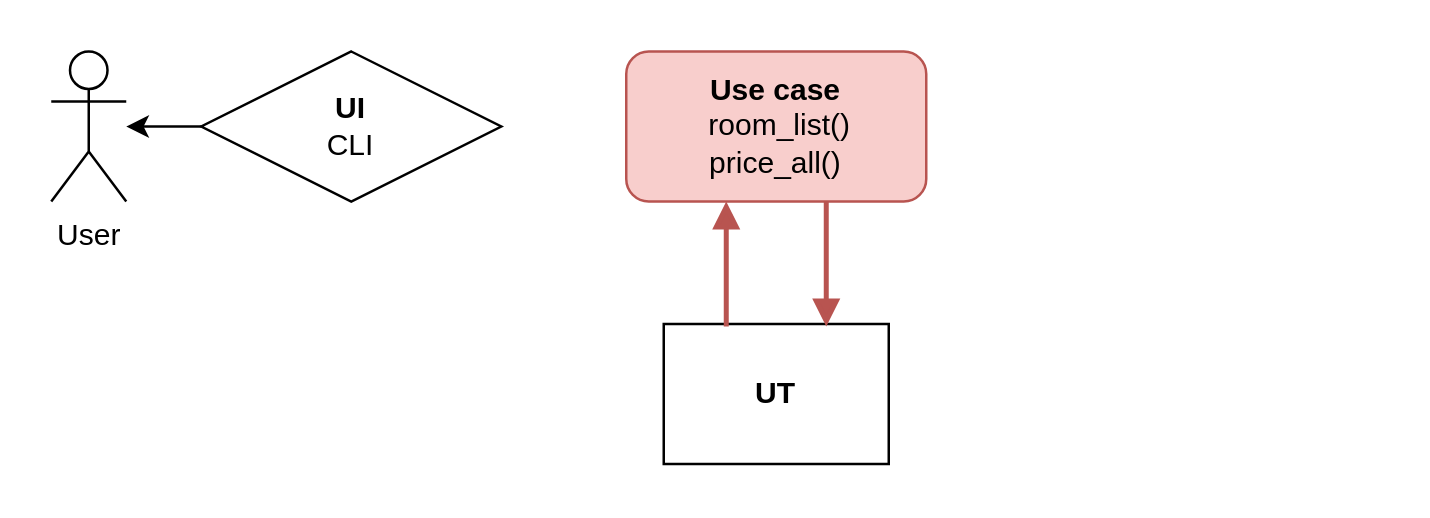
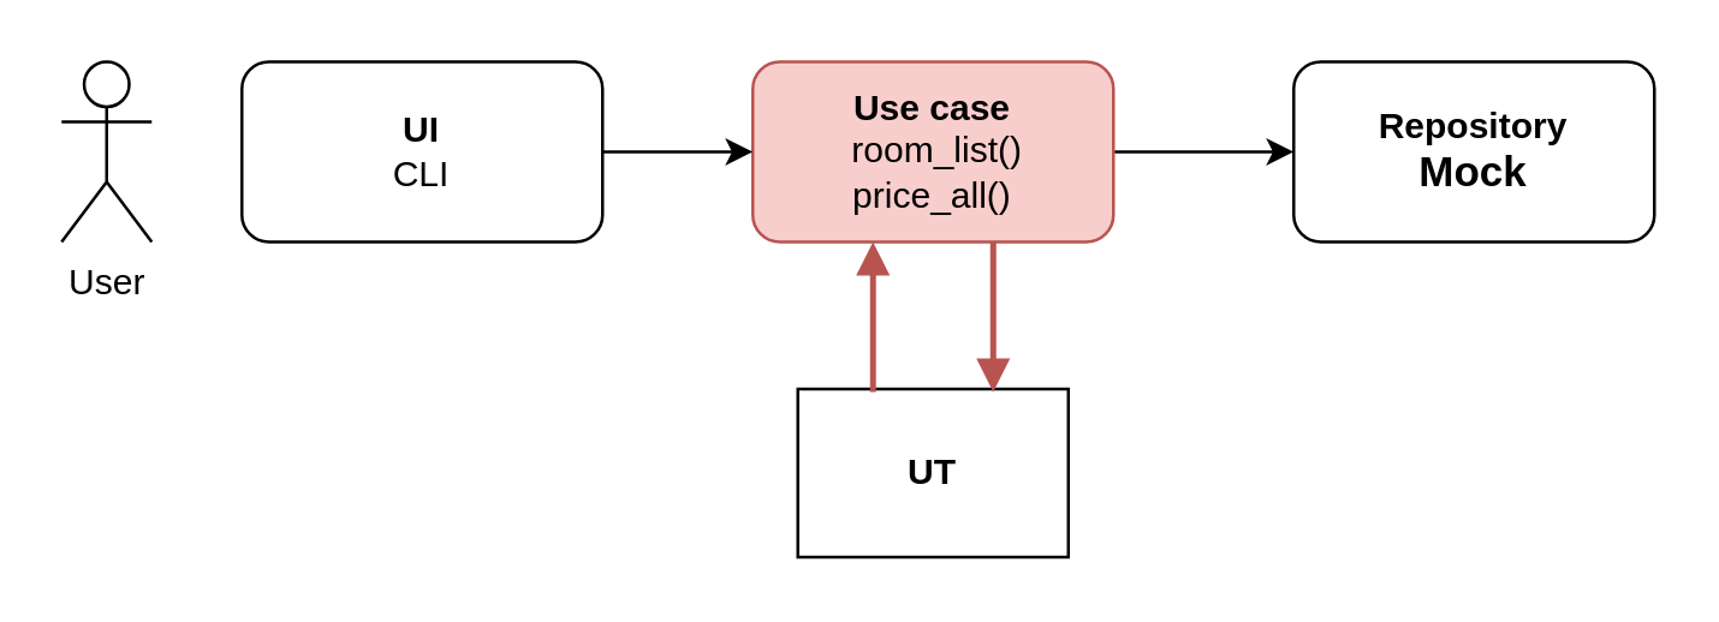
- <mxCell id="6" value="" style="edgeStyle=none;html=1;startArrow=none;startFill=0;endArrow=classic;endFill=1;" edge="1" parent="1" source="7" target="2"><mxGeometry relative="1" as="geometry" /></mxCell>
+ <mxCell id="6" value="" style="edgeStyle=none;html=1;startArrow=none;startFill=0;endArrow=classic;endFill=1;" edge="1" parent="1" source="7" target="4"><mxGeometry relative="1" as="geometry" /></mxCell>
- <mxCell id="7" value="&lt;b&gt;UI&lt;br&gt;&lt;/b&gt;CLI" style="rhombus;whiteSpace=wrap;html=1;" vertex="1" parent="1"><mxGeometry x="80" y="20" width="120" height="60" as="geometry" /></mxCell>
+ <mxCell id="7" value="&lt;b&gt;UI&lt;br&gt;&lt;/b&gt;CLI" style="rounded=1;whiteSpace=wrap;html=1;" vertex="1" parent="1"><mxGeometry x="80" y="20" width="120" height="60" as="geometry" /></mxCell>
+ <mxCell id="3" style="edgeStyle=none;html=1;entryX=0;entryY=0.5;entryDx=0;entryDy=0;" edge="1" parent="1" source="4" target="5"><mxGeometry relative="1" as="geometry" /></mxCell>
+ <mxCell id="5" value="&lt;b&gt;Repository&lt;/b&gt;&lt;br&gt;&lt;font style=&quot;font-size: 14px;&quot;&gt;&lt;b&gt;Mock&lt;/b&gt;&lt;/font&gt;" style="rounded=1;whiteSpace=wrap;html=1;" vertex="1" parent="1"><mxGeometry x="430" y="20" width="120" height="60" as="geometry" /></mxCell>
